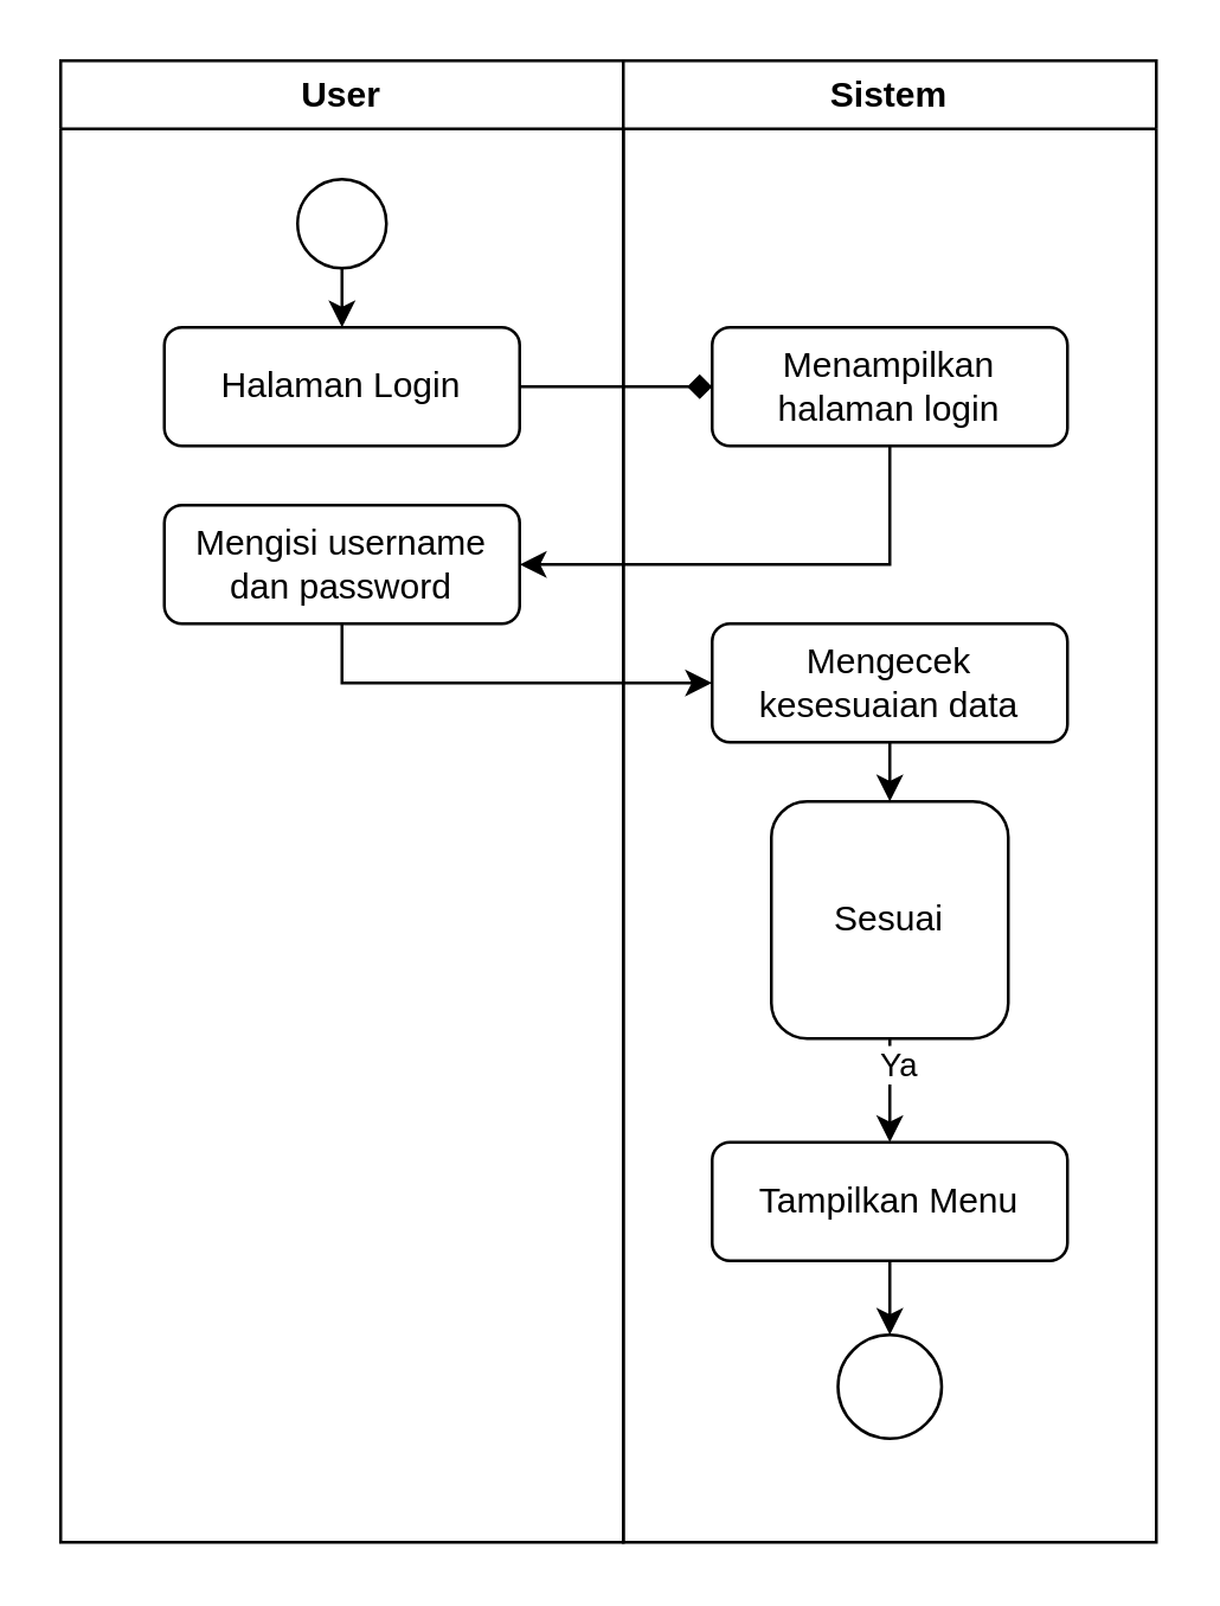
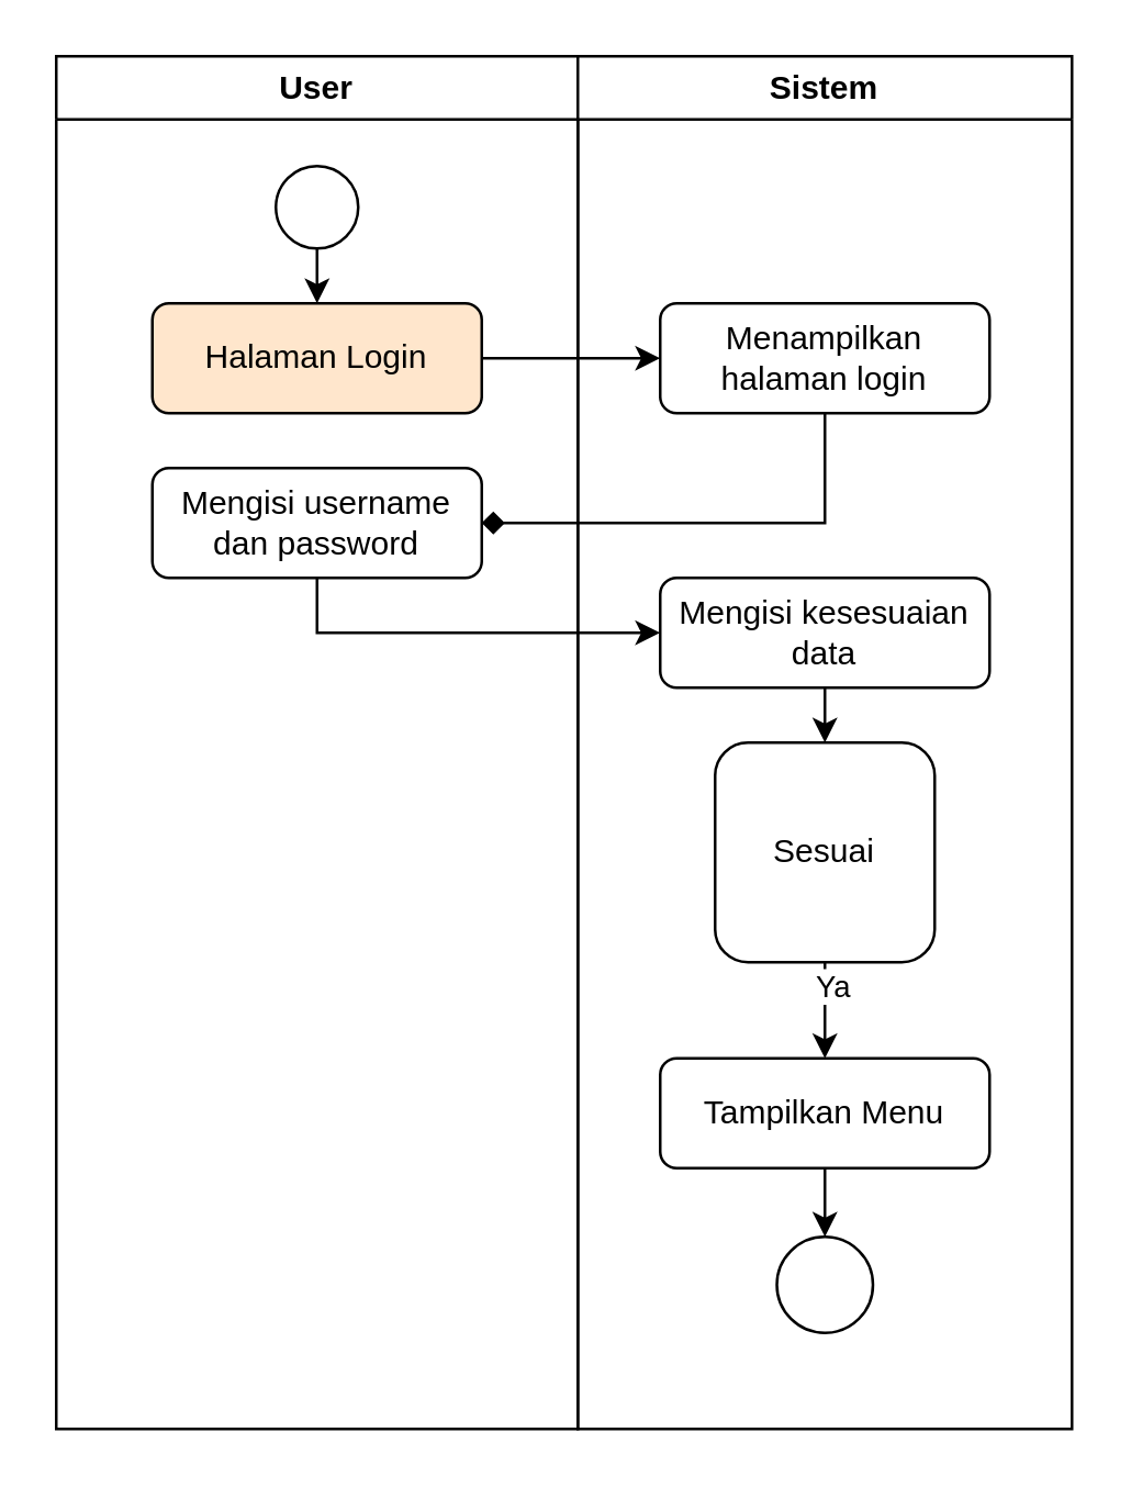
- <mxCell id="5" value="Halaman Login" style="rounded=1;whiteSpace=wrap;html=1;" vertex="1" parent="2"><mxGeometry x="35" y="90" width="120" height="40" as="geometry" /></mxCell>
+ <mxCell id="5" value="Halaman Login" style="rounded=1;whiteSpace=wrap;html=1;fillColor=#ffe6cc;" vertex="1" parent="2"><mxGeometry x="35" y="90" width="120" height="40" as="geometry" /></mxCell>
- <mxCell id="17" style="edgeStyle=orthogonalEdgeStyle;rounded=0;orthogonalLoop=1;jettySize=auto;html=1;exitX=1;exitY=0.5;exitDx=0;exitDy=0;entryX=0;entryY=0.5;entryDx=0;entryDy=0;endArrow=diamond;" edge="1" parent="1" source="5" target="8"><mxGeometry relative="1" as="geometry" /></mxCell>
+ <mxCell id="17" style="edgeStyle=orthogonalEdgeStyle;rounded=0;orthogonalLoop=1;jettySize=auto;html=1;exitX=1;exitY=0.5;exitDx=0;exitDy=0;entryX=0;entryY=0.5;entryDx=0;entryDy=0;" edge="1" parent="1" source="5" target="8"><mxGeometry relative="1" as="geometry" /></mxCell>
- <mxCell id="18" style="edgeStyle=orthogonalEdgeStyle;rounded=0;orthogonalLoop=1;jettySize=auto;html=1;exitX=0.5;exitY=1;exitDx=0;exitDy=0;entryX=1;entryY=0.5;entryDx=0;entryDy=0;" edge="1" parent="1" source="8" target="6"><mxGeometry relative="1" as="geometry" /></mxCell>
+ <mxCell id="18" style="edgeStyle=orthogonalEdgeStyle;rounded=0;orthogonalLoop=1;jettySize=auto;html=1;exitX=0.5;exitY=1;exitDx=0;exitDy=0;entryX=1;entryY=0.5;entryDx=0;entryDy=0;endArrow=diamond;" edge="1" parent="1" source="8" target="6"><mxGeometry relative="1" as="geometry" /></mxCell>
- <mxCell id="10" value="Mengecek kesesuaian data" style="rounded=1;whiteSpace=wrap;html=1;" vertex="1" parent="7"><mxGeometry x="30" y="190" width="120" height="40" as="geometry" /></mxCell>
+ <mxCell id="10" value="Mengisi kesesuaian data" style="rounded=1;whiteSpace=wrap;html=1;" vertex="1" parent="7"><mxGeometry x="30" y="190" width="120" height="40" as="geometry" /></mxCell>
